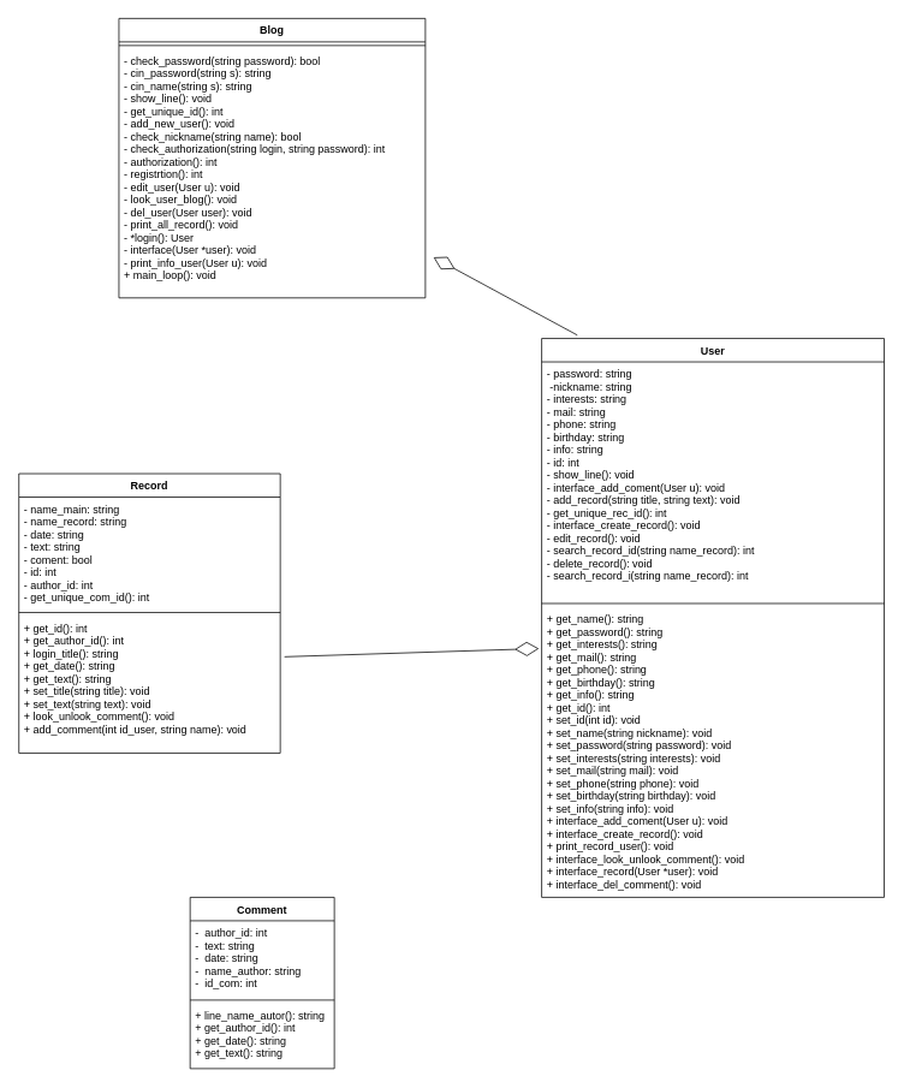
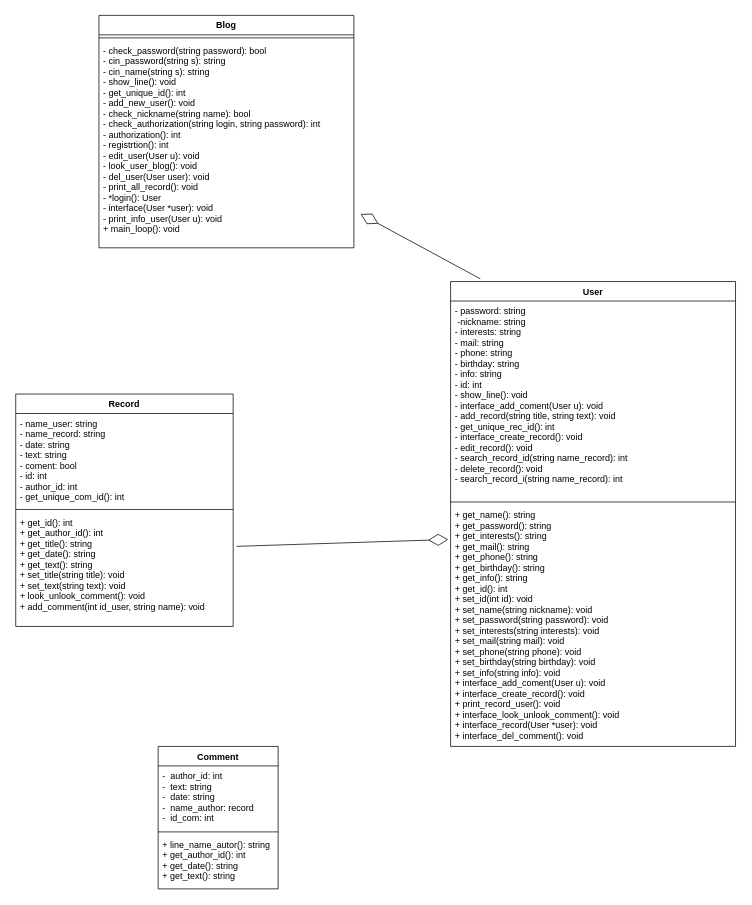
- <mxCell id="7" value="- name_main: string&#10;- name_record: string&#10;- date: string&#10;- text: string&#10;- coment: bool&#10;- id: int &#10;- author_id: int&#10;- get_unique_com_id(): int" style="text;strokeColor=none;fillColor=none;align=left;verticalAlign=top;spacingLeft=4;spacingRight=4;overflow=hidden;rotatable=0;points=[[0,0.5],[1,0.5]];portConstraint=eastwest;" parent="6" vertex="1"><mxGeometry y="26" width="290" height="124" as="geometry" /></mxCell>
+ <mxCell id="7" value="- name_user: string&#10;- name_record: string&#10;- date: string&#10;- text: string&#10;- coment: bool&#10;- id: int &#10;- author_id: int&#10;- get_unique_com_id(): int" style="text;strokeColor=none;fillColor=none;align=left;verticalAlign=top;spacingLeft=4;spacingRight=4;overflow=hidden;rotatable=0;points=[[0,0.5],[1,0.5]];portConstraint=eastwest;" parent="6" vertex="1"><mxGeometry y="26" width="290" height="124" as="geometry" /></mxCell>
- <mxCell id="9" value="+ get_id(): int &#10;+ get_author_id(): int &#10;+ login_title(): string &#10;+ get_date(): string &#10;+ get_text(): string  &#10;+ set_title(string title): void &#10;+ set_text(string text): void &#10;+ look_unlook_comment(): void &#10;+ add_comment(int id_user, string name): void &#10;&#10;" style="text;strokeColor=none;fillColor=none;align=left;verticalAlign=top;spacingLeft=4;spacingRight=4;overflow=hidden;rotatable=0;points=[[0,0.5],[1,0.5]];portConstraint=eastwest;" parent="6" vertex="1"><mxGeometry y="158" width="290" height="152" as="geometry" /></mxCell>
+ <mxCell id="9" value="+ get_id(): int &#10;+ get_author_id(): int &#10;+ get_title(): string &#10;+ get_date(): string &#10;+ get_text(): string  &#10;+ set_title(string title): void &#10;+ set_text(string text): void &#10;+ look_unlook_comment(): void &#10;+ add_comment(int id_user, string name): void &#10;&#10;" style="text;strokeColor=none;fillColor=none;align=left;verticalAlign=top;spacingLeft=4;spacingRight=4;overflow=hidden;rotatable=0;points=[[0,0.5],[1,0.5]];portConstraint=eastwest;" parent="6" vertex="1"><mxGeometry y="158" width="290" height="152" as="geometry" /></mxCell>
- <mxCell id="16" value="-  author_id: int&#10;-  text: string&#10;-  date: string &#10;-  name_author: string&#10;-  id_com: int " style="text;strokeColor=none;fillColor=none;align=left;verticalAlign=top;spacingLeft=4;spacingRight=4;overflow=hidden;rotatable=0;points=[[0,0.5],[1,0.5]];portConstraint=eastwest;" parent="15" vertex="1"><mxGeometry y="26" width="160" height="84" as="geometry" /></mxCell>
+ <mxCell id="16" value="-  author_id: int&#10;-  text: string&#10;-  date: string &#10;-  name_author: record&#10;-  id_com: int " style="text;strokeColor=none;fillColor=none;align=left;verticalAlign=top;spacingLeft=4;spacingRight=4;overflow=hidden;rotatable=0;points=[[0,0.5],[1,0.5]];portConstraint=eastwest;" parent="15" vertex="1"><mxGeometry y="26" width="160" height="84" as="geometry" /></mxCell>
